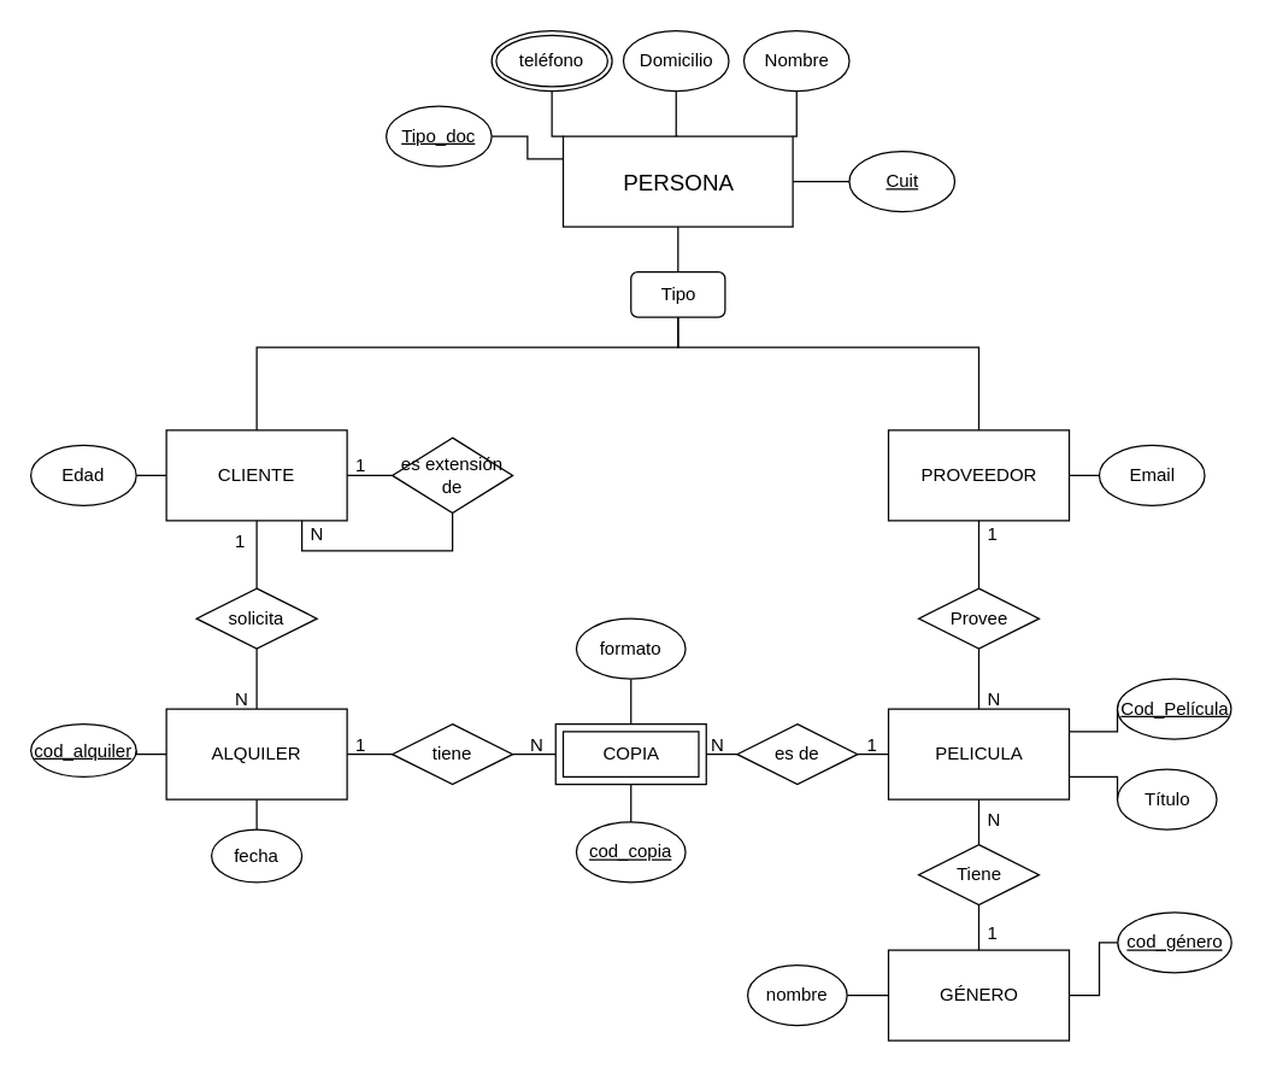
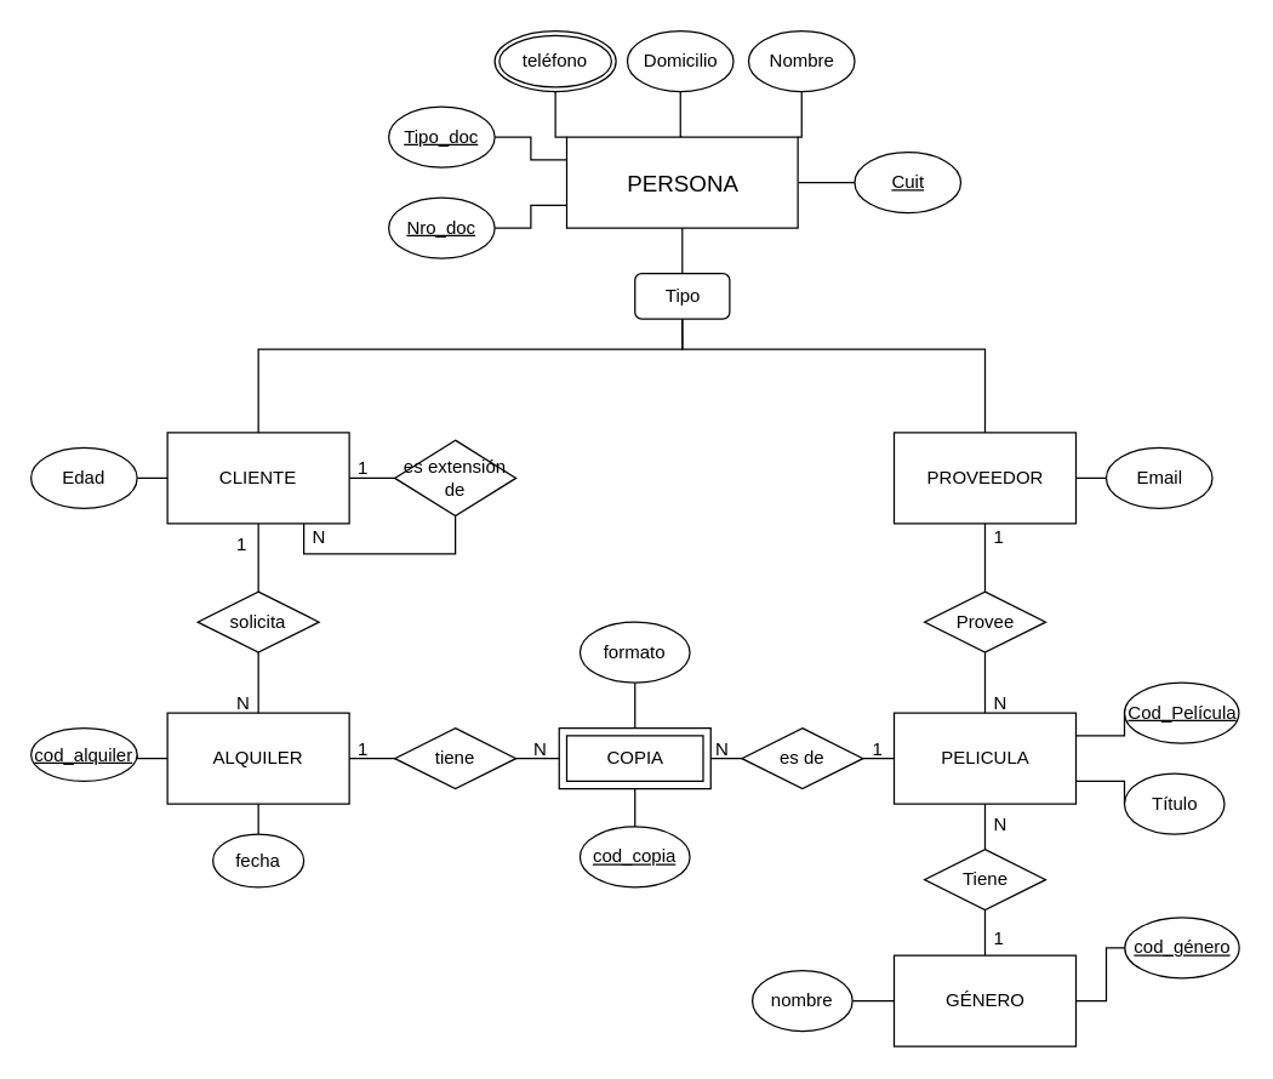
+ <mxCell id="5" style="edgeStyle=orthogonalEdgeStyle;rounded=0;orthogonalLoop=1;jettySize=auto;html=1;exitX=0;exitY=0.75;exitDx=0;exitDy=0;entryX=1;entryY=0.5;entryDx=0;entryDy=0;endArrow=none;endFill=0;" edge="1" parent="1" source="8" target="25"><mxGeometry relative="1" as="geometry" /></mxCell>
+ <mxCell id="25" value="&lt;u&gt;Nro_doc&lt;/u&gt;" style="ellipse;whiteSpace=wrap;html=1;strokeWidth=1;" parent="1" vertex="1"><mxGeometry x="256" y="130" width="70" height="40" as="geometry" /></mxCell>
